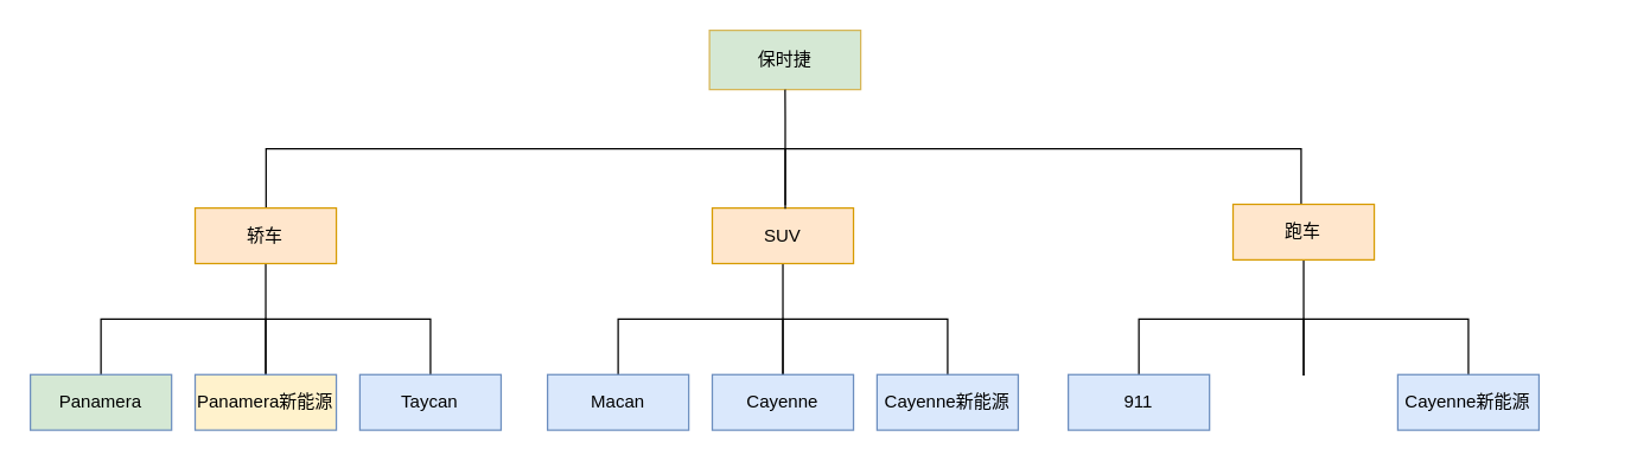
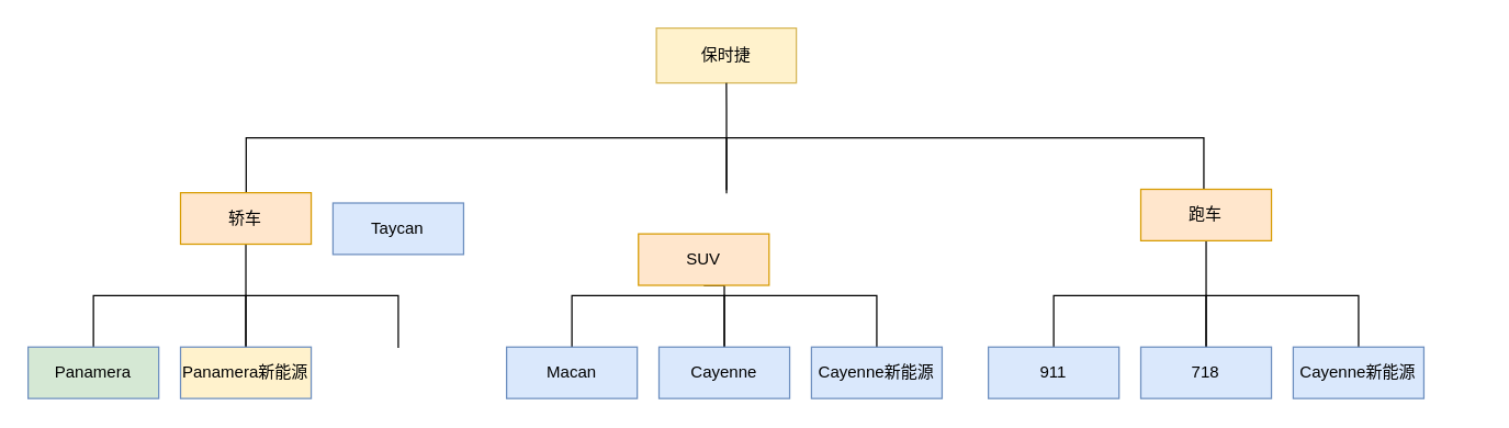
- <mxCell id="26" value="保时捷" style="rounded=0;whiteSpace=wrap;html=1;fillColor=#d5e8d4;strokeColor=#d6b656;" vertex="1" parent="1"><mxGeometry x="478" y="20" width="102" height="40" as="geometry" /></mxCell>
+ <mxCell id="26" value="保时捷" style="rounded=0;whiteSpace=wrap;html=1;fillColor=#fff2cc;strokeColor=#d6b656;" vertex="1" parent="1"><mxGeometry x="478" y="20" width="102" height="40" as="geometry" /></mxCell>
- <mxCell id="4" value="SUV" style="rounded=0;whiteSpace=wrap;html=1;fillColor=#ffe6cc;strokeColor=#d79b00;" vertex="1" parent="2"><mxGeometry x="261.905" y="100" width="95.238" height="37.5" as="geometry" /></mxCell>
+ <mxCell id="4" value="SUV" style="rounded=0;whiteSpace=wrap;html=1;fillColor=#ffe6cc;strokeColor=#d79b00;" vertex="1" parent="2"><mxGeometry x="246.905" y="130" width="95.238" height="37.5" as="geometry" /></mxCell>
- <mxCell id="24" value="Taycan" style="rounded=0;whiteSpace=wrap;html=1;fillColor=#dae8fc;strokeColor=#6c8ebf;" vertex="1" parent="1"><mxGeometry x="242.222" y="252.5" width="95.238" height="37.5" as="geometry" /></mxCell>
+ <mxCell id="24" value="Taycan" style="rounded=0;whiteSpace=wrap;html=1;fillColor=#dae8fc;strokeColor=#6c8ebf;" vertex="1" parent="1"><mxGeometry x="242.222" y="147.5" width="95.238" height="37.5" as="geometry" /></mxCell>
+ <mxCell id="18" value="718" style="rounded=0;whiteSpace=wrap;html=1;fillColor=#dae8fc;strokeColor=#6c8ebf;" vertex="1" parent="2"><mxGeometry x="613.111" y="212.5" width="95.238" height="37.5" as="geometry" /></mxCell>
